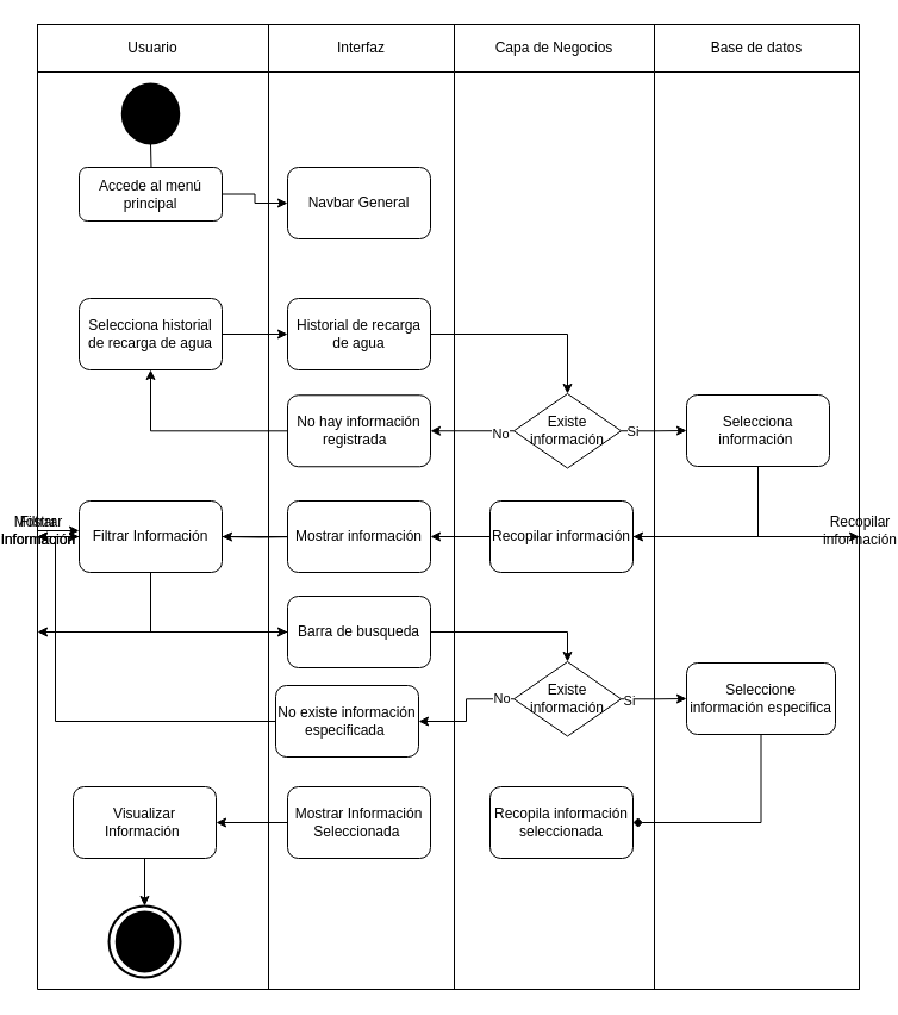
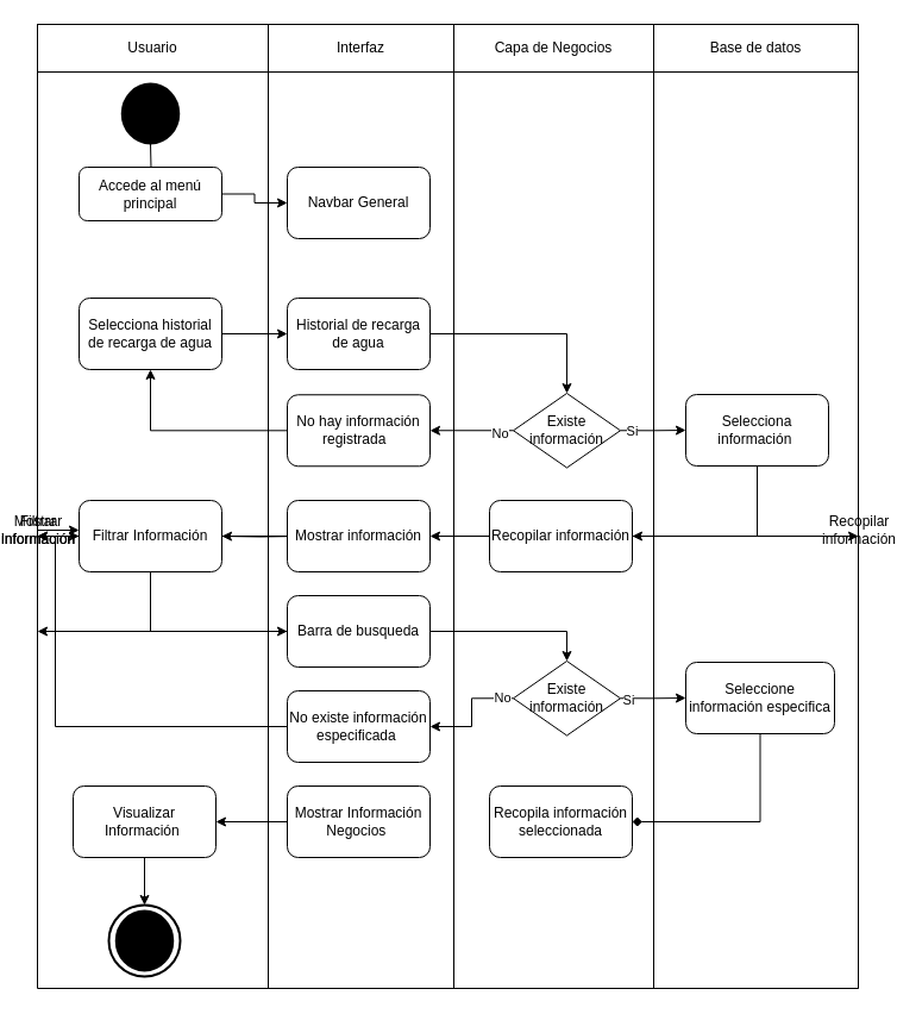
- <mxCell id="52" value="No existe información especificada&amp;nbsp;" style="rounded=1;whiteSpace=wrap;html=1;" vertex="1" parent="1"><mxGeometry x="220" y="575" width="120" height="60" as="geometry" /></mxCell>
+ <mxCell id="52" value="No existe información especificada&amp;nbsp;" style="rounded=1;whiteSpace=wrap;html=1;" vertex="1" parent="1"><mxGeometry x="230" y="580" width="120" height="60" as="geometry" /></mxCell>
- <mxCell id="58" value="Mostrar Información Seleccionada&amp;nbsp;" style="rounded=1;whiteSpace=wrap;html=1;" vertex="1" parent="1"><mxGeometry x="230" y="660" width="120" height="60" as="geometry" /></mxCell>
+ <mxCell id="58" value="Mostrar Información Negocios&amp;nbsp;" style="rounded=1;whiteSpace=wrap;html=1;" vertex="1" parent="1"><mxGeometry x="230" y="660" width="120" height="60" as="geometry" /></mxCell>
